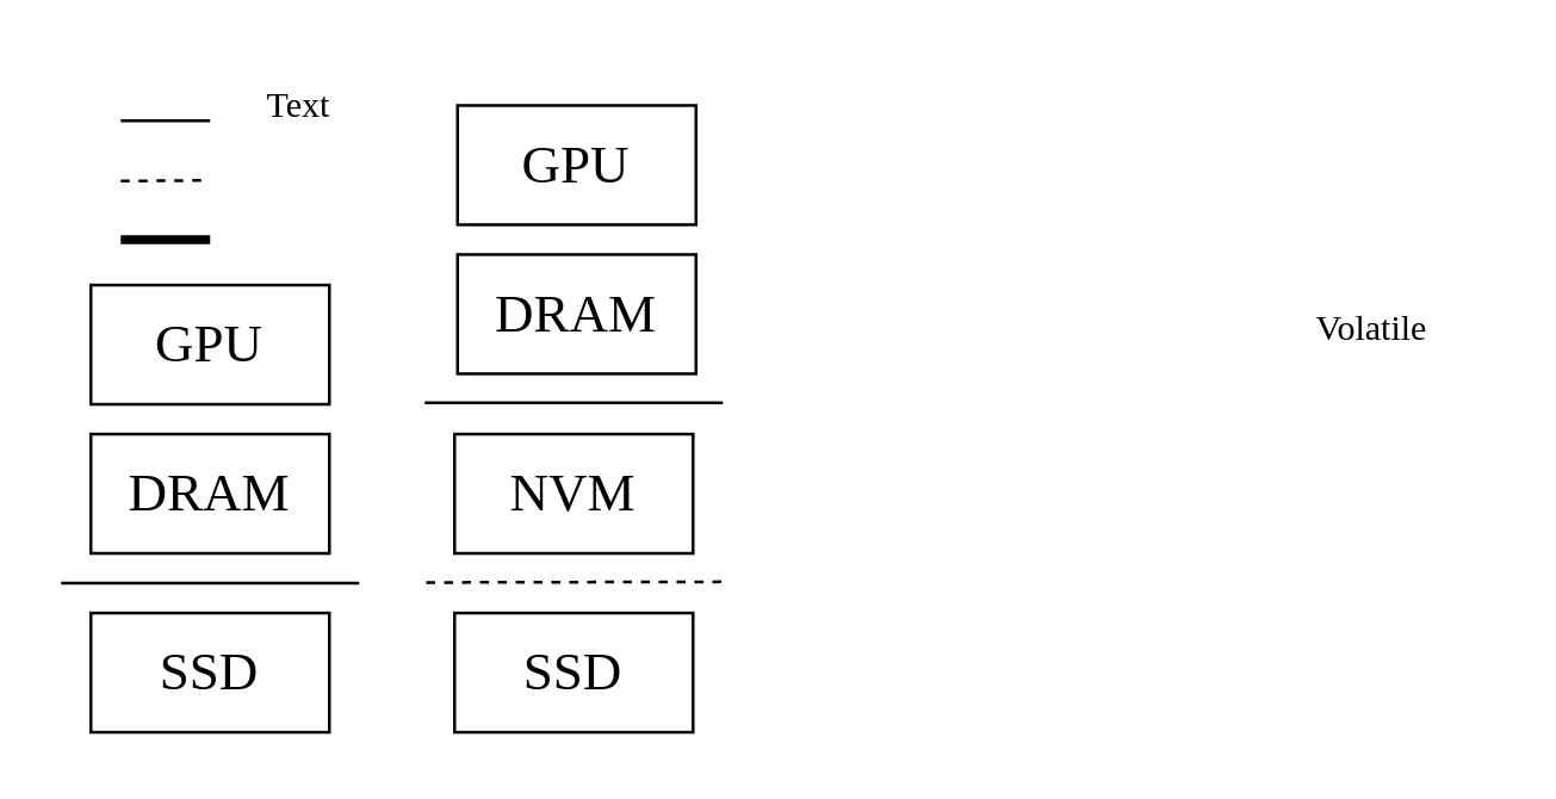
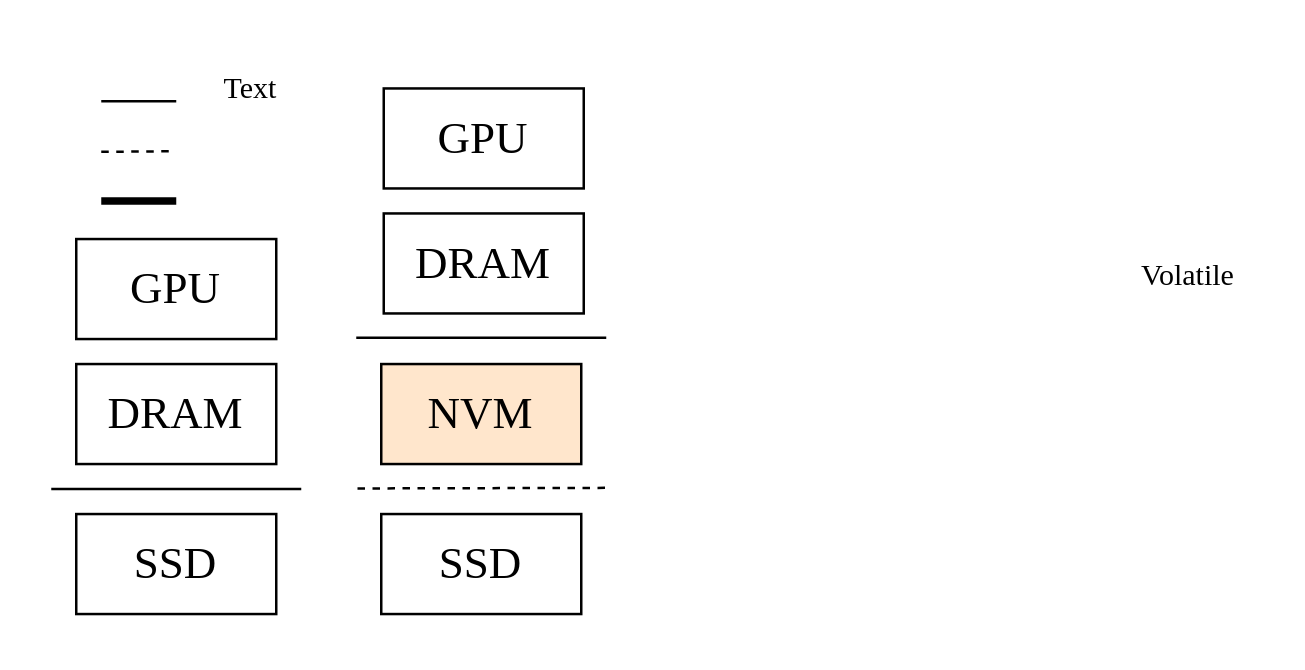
- <mxCell id="10" value="&lt;div&gt;&lt;font face=&quot;Times New Roman&quot;&gt;Volatile&lt;/font&gt;&lt;/div&gt;" style="text;html=1;align=center;verticalAlign=middle;whiteSpace=wrap;rounded=0;" vertex="1" parent="1"><mxGeometry x="435" y="100" width="50" height="20" as="geometry" /></mxCell>
+ <mxCell id="10" value="&lt;div&gt;&lt;font face=&quot;Times New Roman&quot;&gt;Volatile&lt;/font&gt;&lt;/div&gt;" style="text;html=1;align=center;verticalAlign=middle;whiteSpace=wrap;rounded=0;" vertex="1" parent="1"><mxGeometry x="450" y="100" width="50" height="20" as="geometry" /></mxCell>
- <mxCell id="12" value="&lt;font style=&quot;font-size: 18px;&quot; face=&quot;Times New Roman&quot;&gt;NVM&lt;/font&gt;" style="rounded=0;whiteSpace=wrap;html=1;" vertex="1" parent="1"><mxGeometry x="152" y="145.12" width="80" height="40" as="geometry" /></mxCell>
+ <mxCell id="12" value="&lt;font style=&quot;font-size: 18px;&quot; face=&quot;Times New Roman&quot;&gt;NVM&lt;/font&gt;" style="rounded=0;whiteSpace=wrap;html=1;fillColor=#ffe6cc;" vertex="1" parent="1"><mxGeometry x="152" y="145.12" width="80" height="40" as="geometry" /></mxCell>
